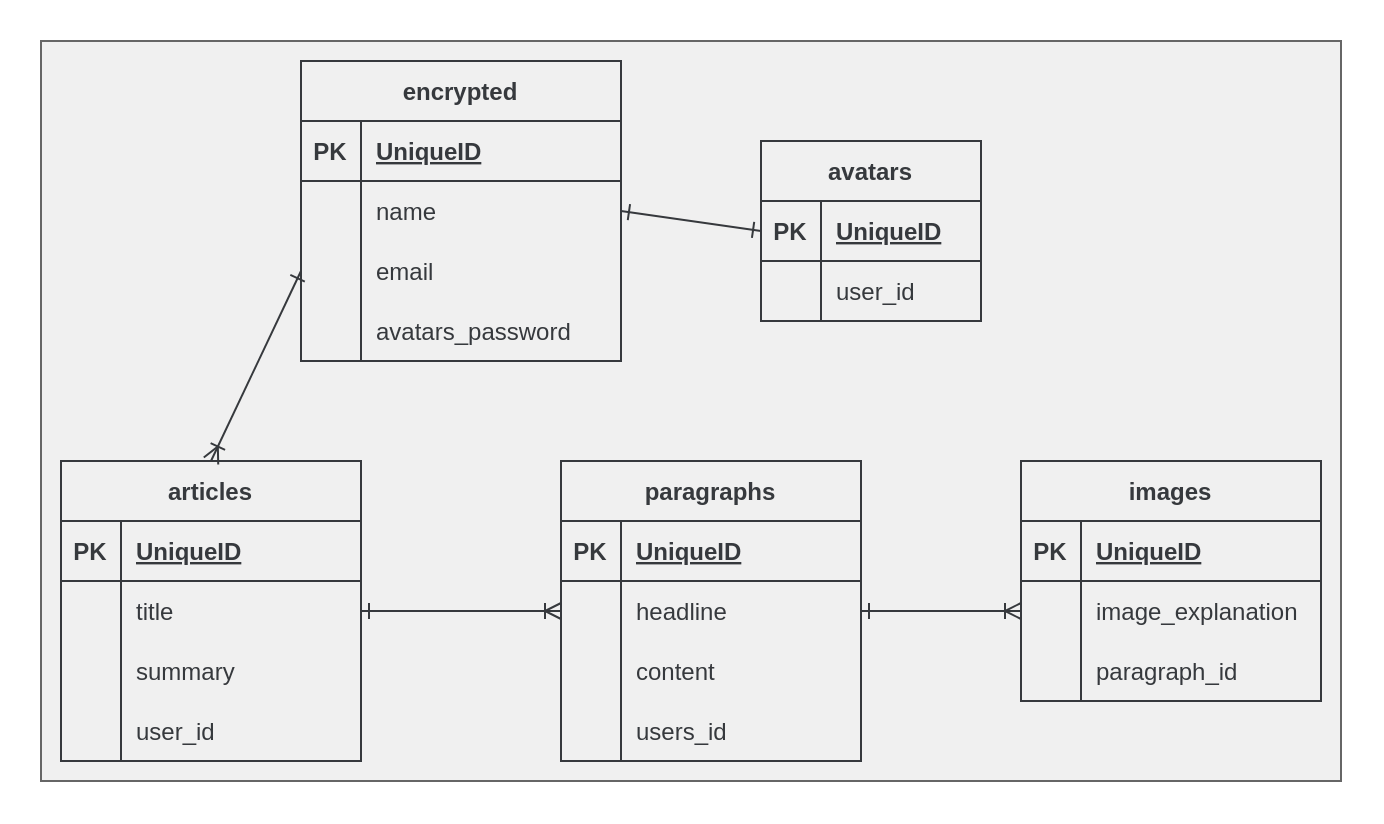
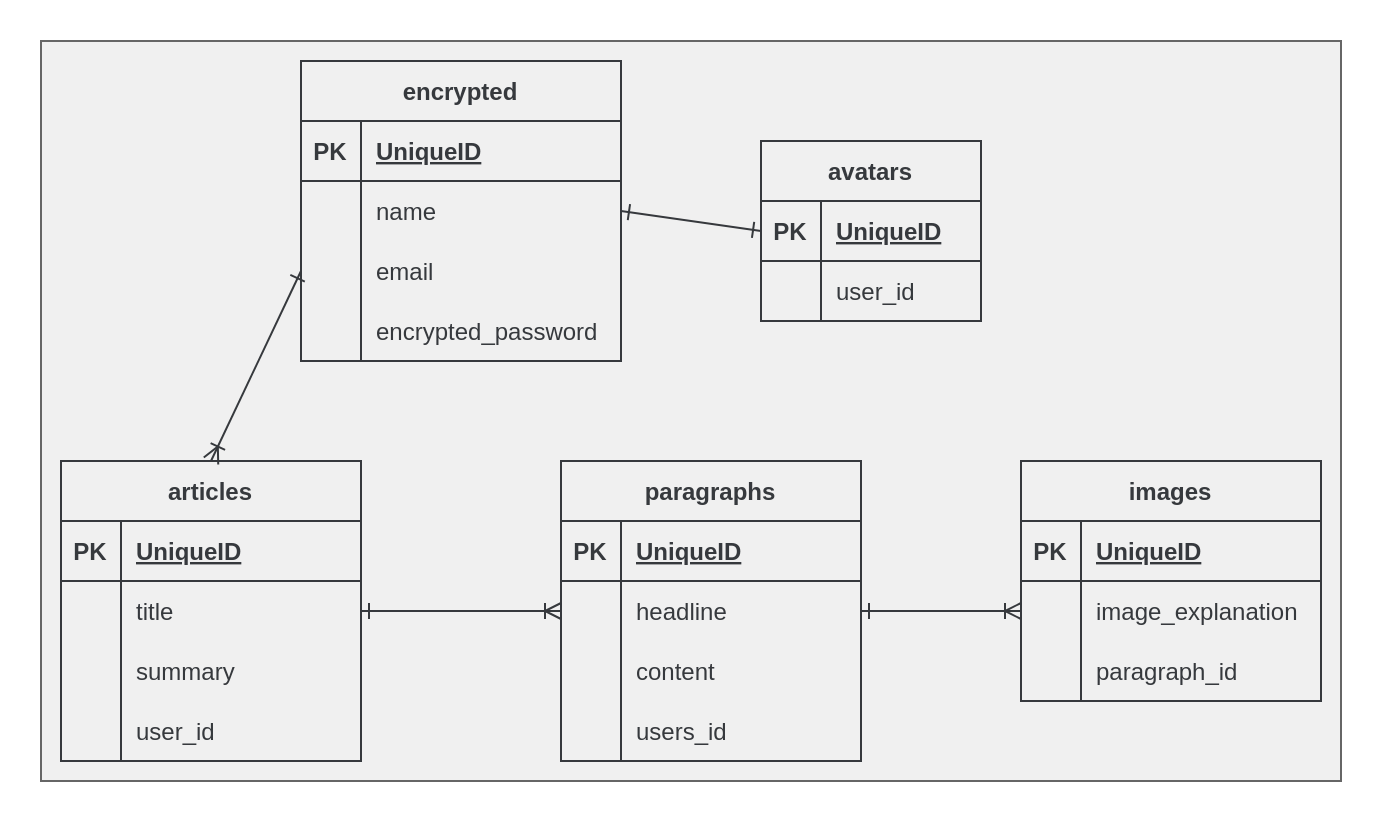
- <mxCell id="15" value="avatars_password" style="shape=partialRectangle;connectable=0;top=0;left=0;bottom=0;right=0;align=left;spacingLeft=6;overflow=hidden;labelBackgroundColor=none;labelBorderColor=none;fillColor=none;fontColor=#36393D;strokeColor=#36393D;" parent="13" vertex="1"><mxGeometry x="30" width="130" height="30" as="geometry"><mxRectangle width="130" height="30" as="alternateBounds" /></mxGeometry></mxCell>
+ <mxCell id="15" value="encrypted_password" style="shape=partialRectangle;connectable=0;top=0;left=0;bottom=0;right=0;align=left;spacingLeft=6;overflow=hidden;labelBackgroundColor=none;labelBorderColor=none;fillColor=none;fontColor=#36393D;strokeColor=#36393D;" parent="13" vertex="1"><mxGeometry x="30" width="130" height="30" as="geometry"><mxRectangle width="130" height="30" as="alternateBounds" /></mxGeometry></mxCell>
